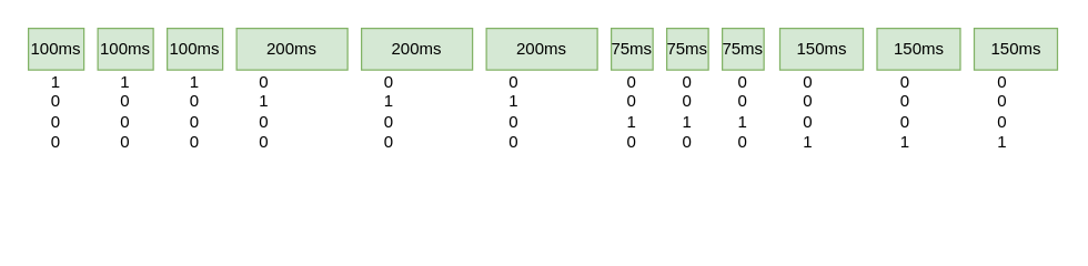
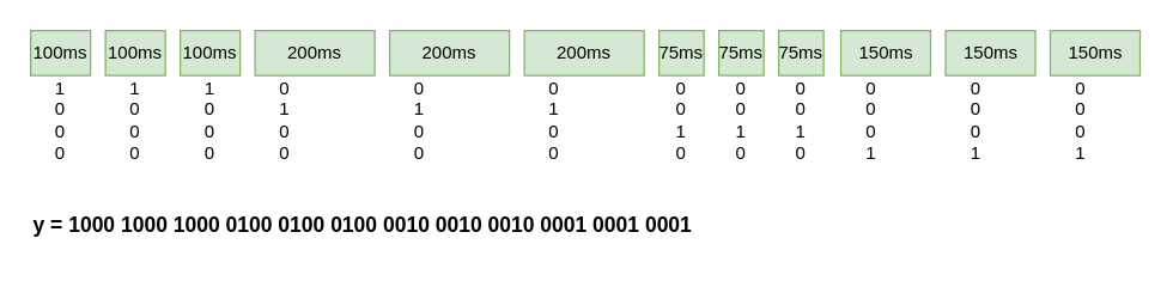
+ <mxCell id="26" value="&lt;font style=&quot;font-size: 14px;&quot;&gt;y = 1000 1000 1000 0100 0100 0100 0010 0010 0010 0001 0001 0001&lt;/font&gt;" style="text;html=1;strokeColor=none;fillColor=none;align=left;verticalAlign=middle;whiteSpace=wrap;rounded=0;fontStyle=1" vertex="1" parent="1"><mxGeometry x="20" y="130" width="460" height="40" as="geometry" /></mxCell>
